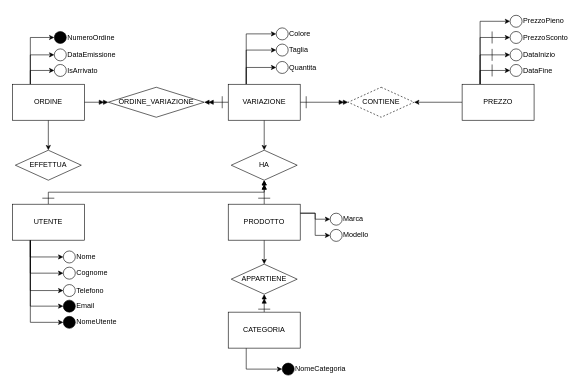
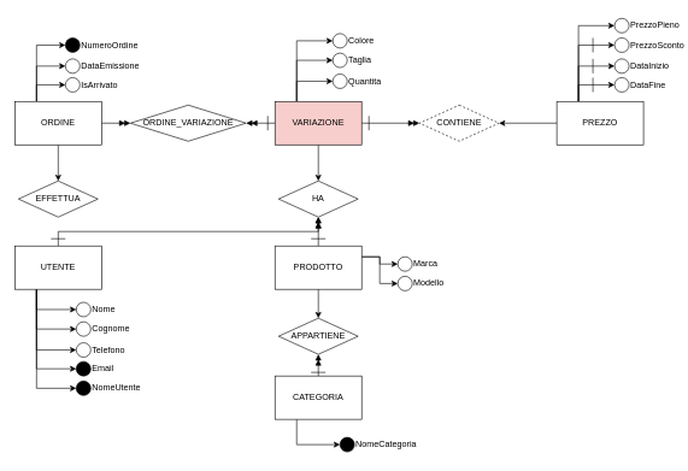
- <mxCell id="29" value="VARIAZIONE" style="rounded=0;whiteSpace=wrap;html=1;" vertex="1" parent="1"><mxGeometry x="380" y="140" width="120" height="60" as="geometry" /></mxCell>
+ <mxCell id="29" value="VARIAZIONE" style="rounded=0;whiteSpace=wrap;html=1;fillColor=#f8cecc;" vertex="1" parent="1"><mxGeometry x="380" y="140" width="120" height="60" as="geometry" /></mxCell>
